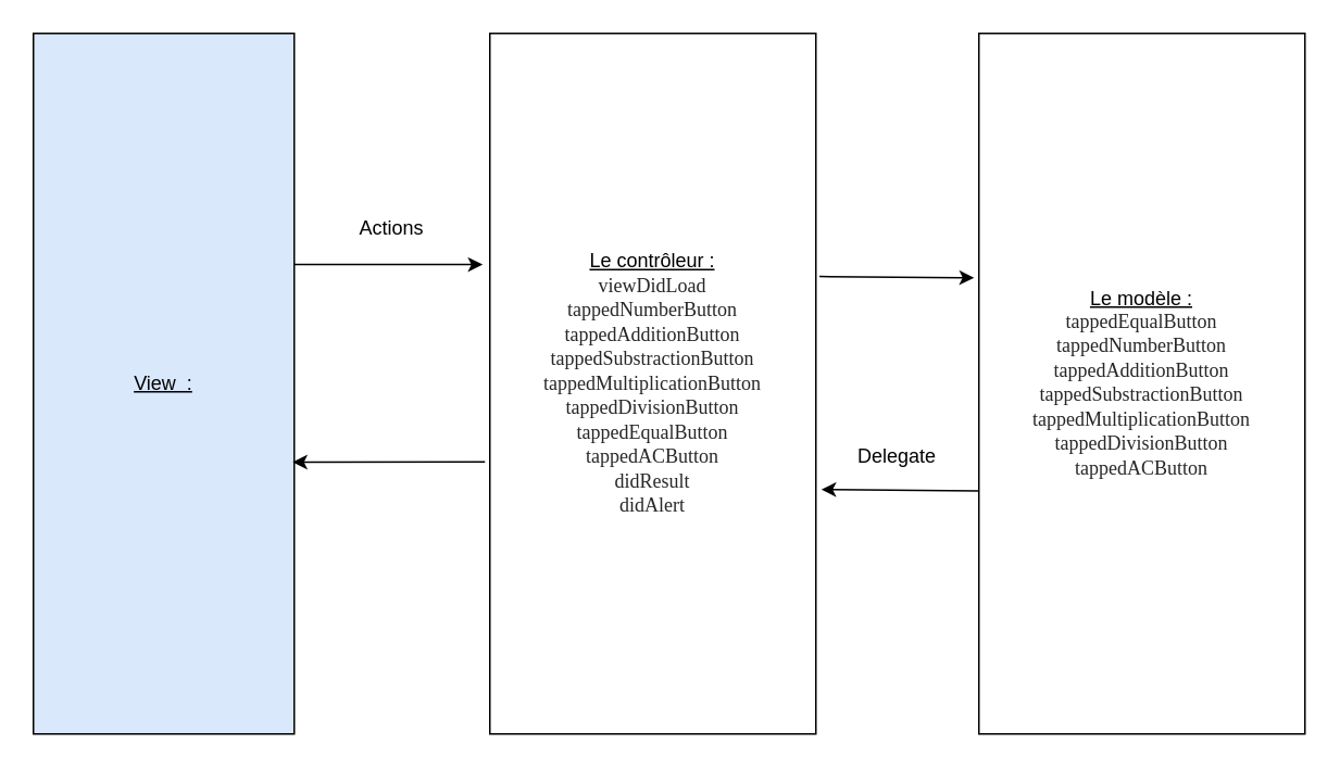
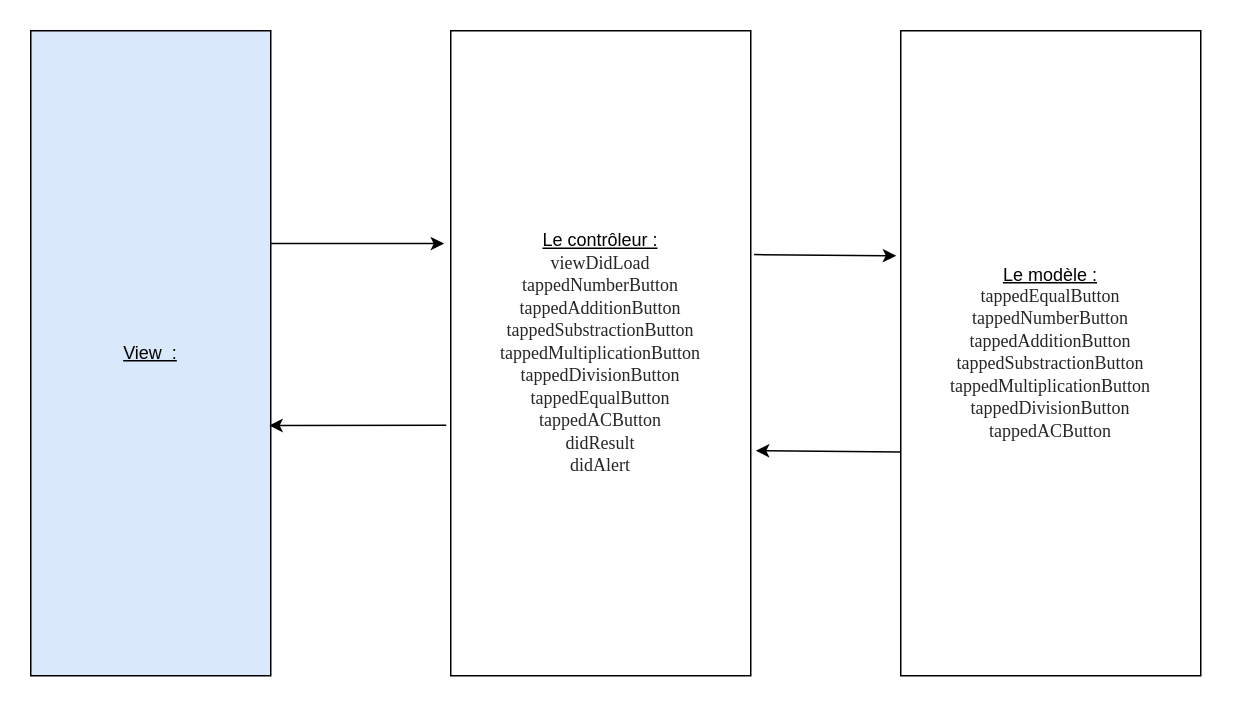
- <mxCell id="10" value="Actions" style="text;html=1;strokeColor=none;fillColor=none;align=center;verticalAlign=middle;whiteSpace=wrap;rounded=0;" parent="1" vertex="1"><mxGeometry x="220" y="130" width="40" height="20" as="geometry" /></mxCell>
- <mxCell id="9" value="Delegate" style="text;html=1;strokeColor=none;fillColor=none;align=center;verticalAlign=middle;whiteSpace=wrap;rounded=0;" parent="1" vertex="1"><mxGeometry x="530" y="270" width="40" height="20" as="geometry" /></mxCell>
